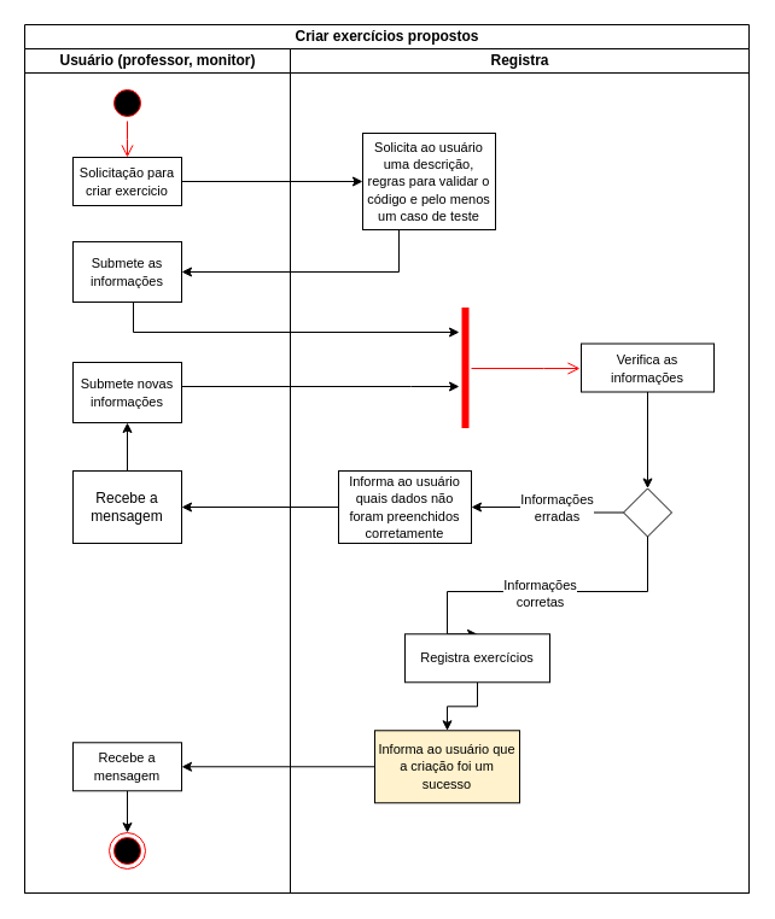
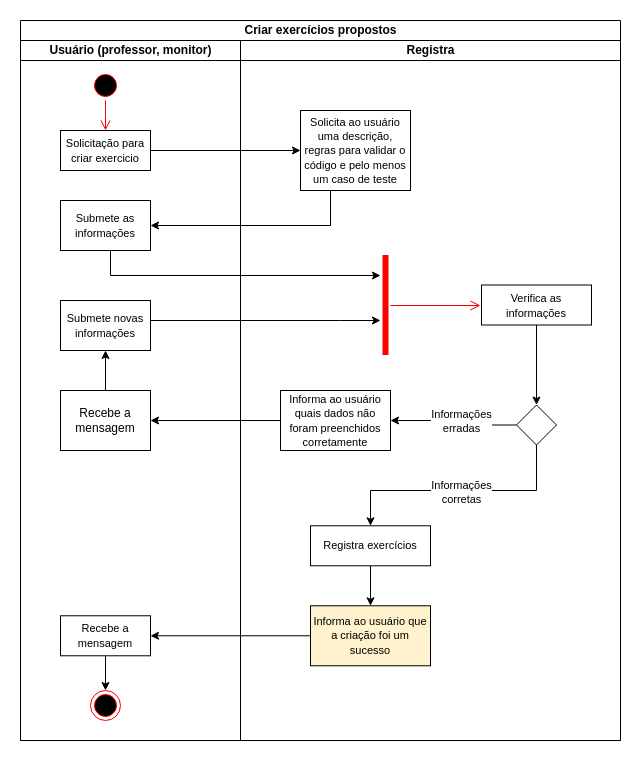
- <mxCell id="26" value="&lt;font style=&quot;font-size: 11px;&quot;&gt;Registra exercícios&lt;/font&gt;" style="whiteSpace=wrap;html=1;" parent="18" vertex="1"><mxGeometry x="95" y="485.28" width="120" height="40" as="geometry" /></mxCell>
+ <mxCell id="26" value="&lt;font style=&quot;font-size: 11px;&quot;&gt;Registra exercícios&lt;/font&gt;" style="whiteSpace=wrap;html=1;" parent="18" vertex="1"><mxGeometry x="70" y="485.28" width="120" height="40" as="geometry" /></mxCell>
